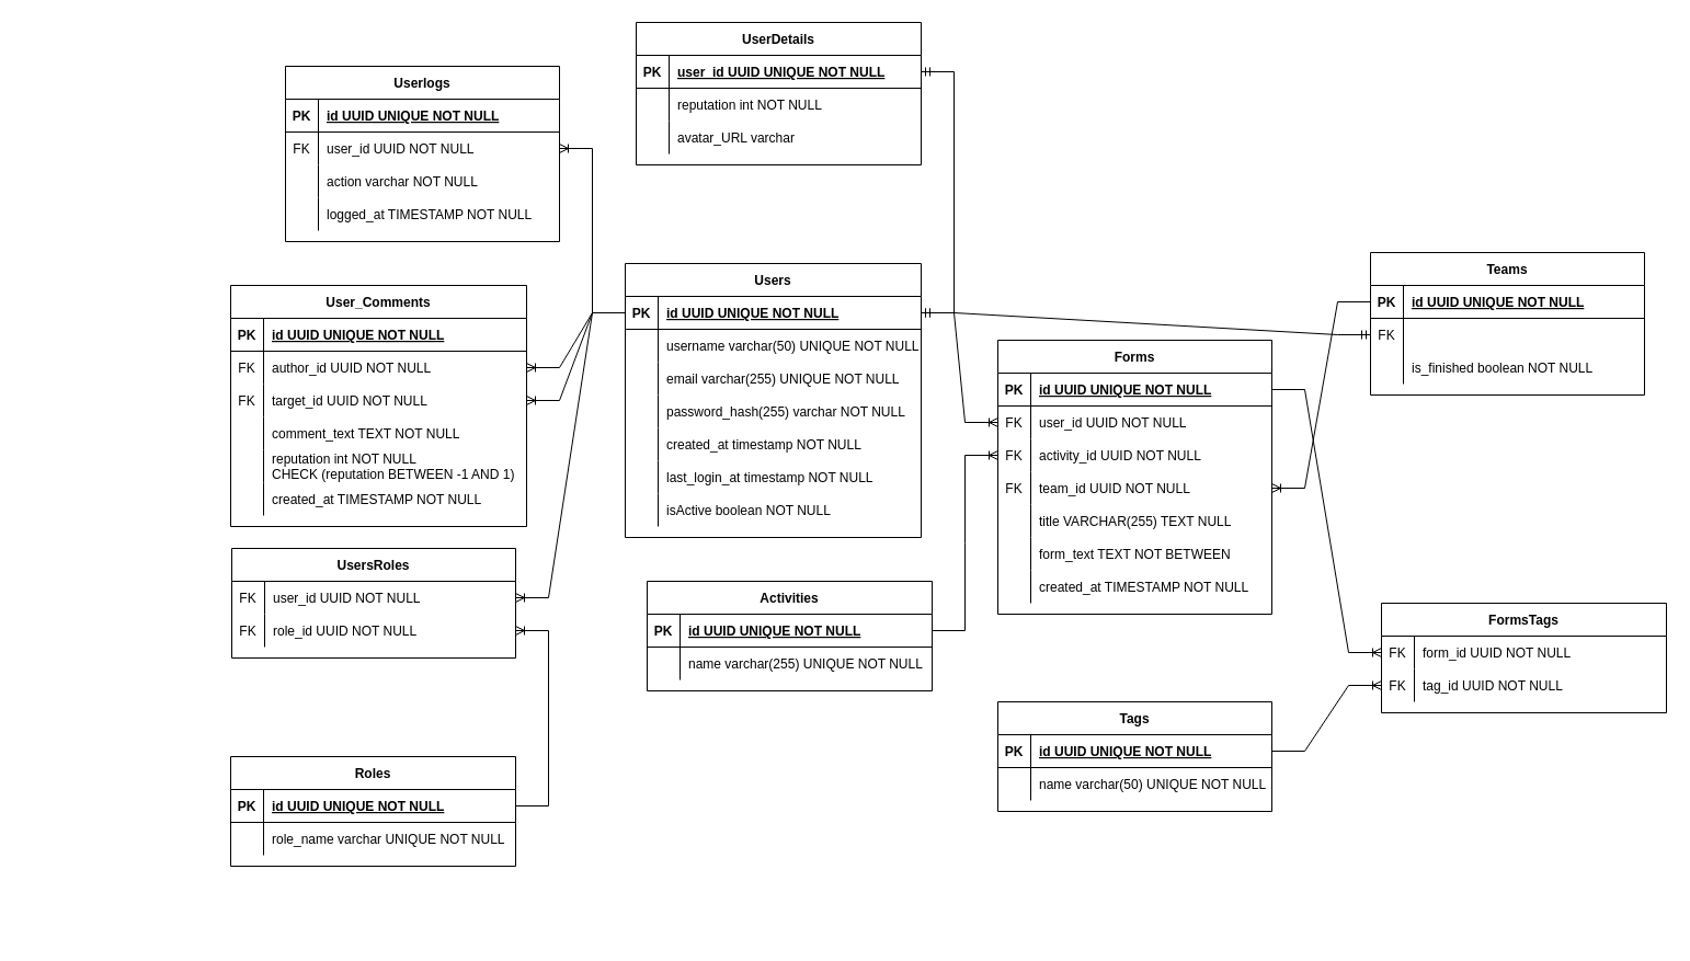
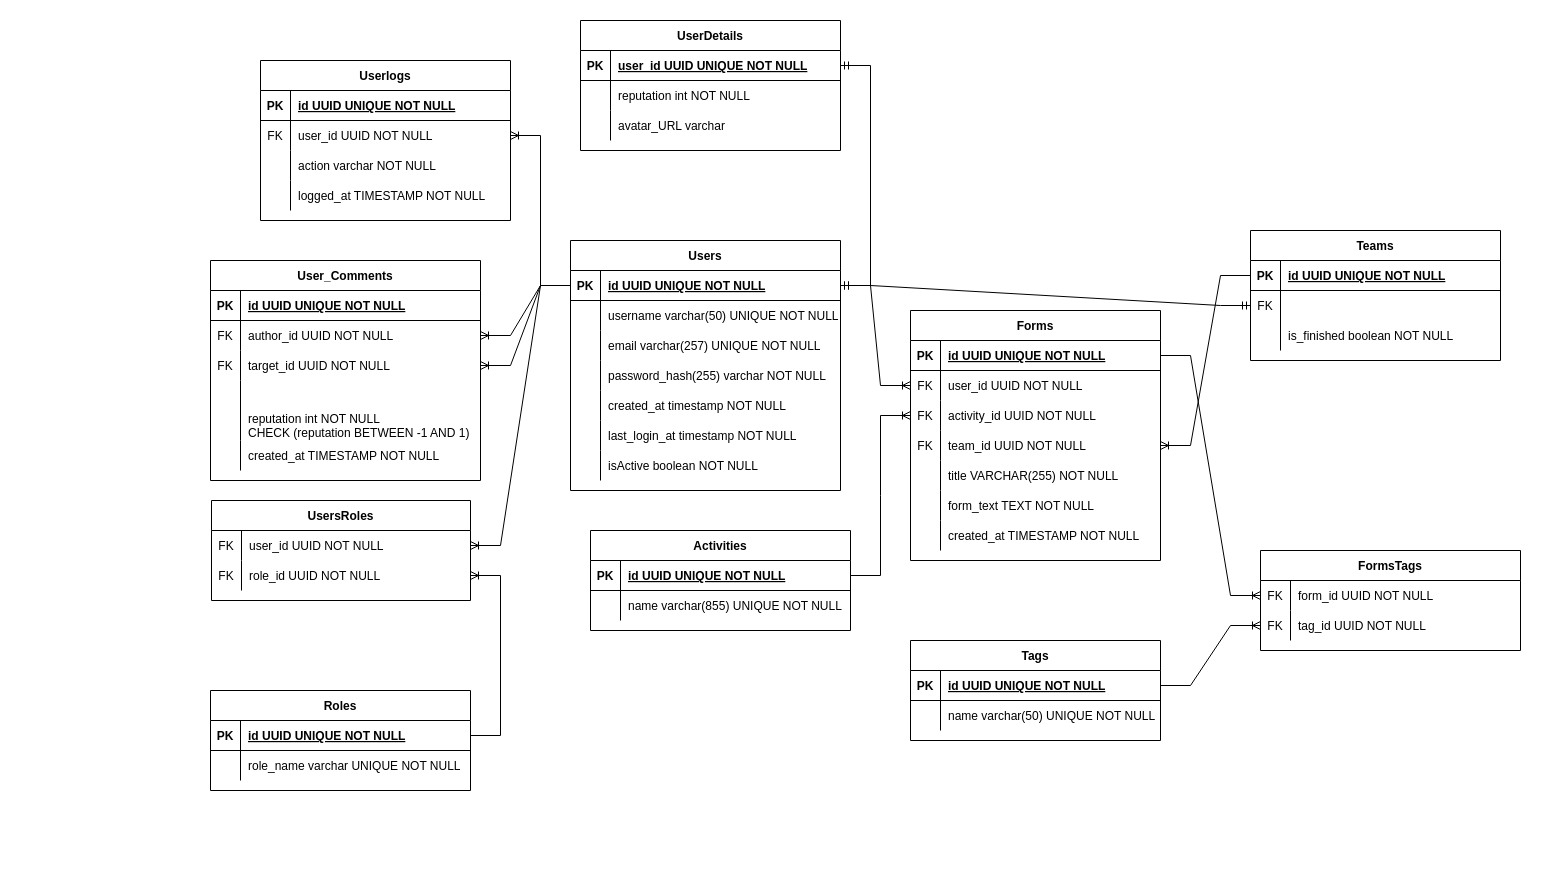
- <mxCell id="11" value="email varchar(255) UNIQUE NOT NULL" style="shape=partialRectangle;overflow=hidden;connectable=0;fillColor=none;top=0;left=0;bottom=0;right=0;align=left;spacingLeft=6;" vertex="1" parent="9"><mxGeometry x="30" width="240" height="30" as="geometry"><mxRectangle width="240" height="30" as="alternateBounds" /></mxGeometry></mxCell>
+ <mxCell id="11" value="email varchar(257) UNIQUE NOT NULL" style="shape=partialRectangle;overflow=hidden;connectable=0;fillColor=none;top=0;left=0;bottom=0;right=0;align=left;spacingLeft=6;" vertex="1" parent="9"><mxGeometry x="30" width="240" height="30" as="geometry"><mxRectangle width="240" height="30" as="alternateBounds" /></mxGeometry></mxCell>
- <mxCell id="105" value="comment_text TEXT NOT NULL" style="shape=partialRectangle;overflow=hidden;connectable=0;fillColor=none;top=0;left=0;bottom=0;right=0;align=left;spacingLeft=6;" vertex="1" parent="103"><mxGeometry x="30" width="240" height="30" as="geometry"><mxRectangle width="240" height="30" as="alternateBounds" /></mxGeometry></mxCell>
- <mxCell id="68" value="title VARCHAR(255) TEXT NULL" style="shape=partialRectangle;overflow=hidden;connectable=0;fillColor=none;top=0;left=0;bottom=0;right=0;align=left;spacingLeft=6;" vertex="1" parent="66"><mxGeometry x="30" width="220" height="30" as="geometry"><mxRectangle width="220" height="30" as="alternateBounds" /></mxGeometry></mxCell>
+ <mxCell id="68" value="title VARCHAR(255) NOT NULL" style="shape=partialRectangle;overflow=hidden;connectable=0;fillColor=none;top=0;left=0;bottom=0;right=0;align=left;spacingLeft=6;" vertex="1" parent="66"><mxGeometry x="30" width="220" height="30" as="geometry"><mxRectangle width="220" height="30" as="alternateBounds" /></mxGeometry></mxCell>
- <mxCell id="71" value="form_text TEXT NOT BETWEEN" style="shape=partialRectangle;overflow=hidden;connectable=0;fillColor=none;top=0;left=0;bottom=0;right=0;align=left;spacingLeft=6;" vertex="1" parent="69"><mxGeometry x="30" width="220" height="30" as="geometry"><mxRectangle width="220" height="30" as="alternateBounds" /></mxGeometry></mxCell>
+ <mxCell id="71" value="form_text TEXT NOT NULL" style="shape=partialRectangle;overflow=hidden;connectable=0;fillColor=none;top=0;left=0;bottom=0;right=0;align=left;spacingLeft=6;" vertex="1" parent="69"><mxGeometry x="30" width="220" height="30" as="geometry"><mxRectangle width="220" height="30" as="alternateBounds" /></mxGeometry></mxCell>
- <mxCell id="52" value="name varchar(255) UNIQUE NOT NULL" style="shape=partialRectangle;overflow=hidden;connectable=0;fillColor=none;top=0;left=0;bottom=0;right=0;align=left;spacingLeft=6;" parent="50" vertex="1"><mxGeometry x="30" width="230" height="30" as="geometry"><mxRectangle width="230" height="30" as="alternateBounds" /></mxGeometry></mxCell>
+ <mxCell id="52" value="name varchar(855) UNIQUE NOT NULL" style="shape=partialRectangle;overflow=hidden;connectable=0;fillColor=none;top=0;left=0;bottom=0;right=0;align=left;spacingLeft=6;" parent="50" vertex="1"><mxGeometry x="30" width="230" height="30" as="geometry"><mxRectangle width="230" height="30" as="alternateBounds" /></mxGeometry></mxCell>
